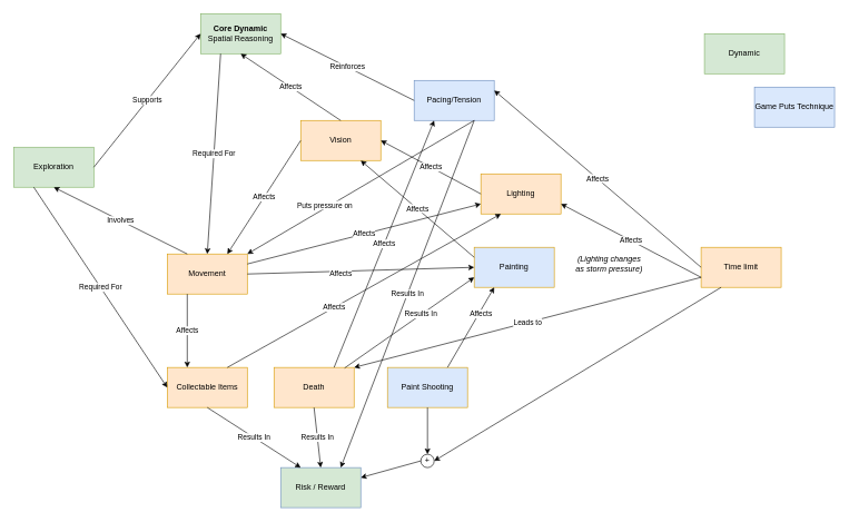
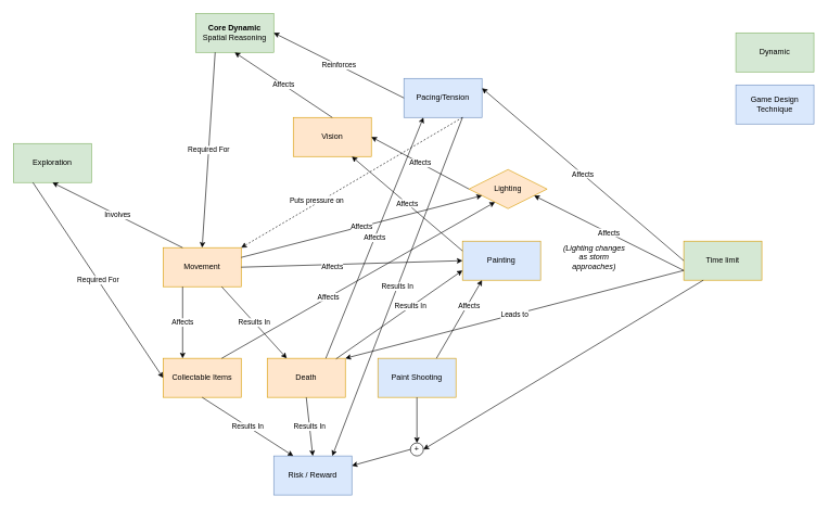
- <mxCell id="30" value="Dynamic" style="rounded=0;whiteSpace=wrap;html=1;fillColor=#d5e8d4;strokeColor=#82b366;" vertex="1" parent="1"><mxGeometry x="1055" y="50" width="120" height="60" as="geometry" /></mxCell>
+ <mxCell id="30" value="Dynamic" style="rounded=0;whiteSpace=wrap;html=1;fillColor=#d5e8d4;strokeColor=#82b366;" vertex="1" parent="1"><mxGeometry x="1130" y="50" width="120" height="60" as="geometry" /></mxCell>
- <mxCell id="20" value="Supports" style="endArrow=classic;html=1;rounded=0;entryX=0;entryY=0.5;entryDx=0;entryDy=0;exitX=1;exitY=0.5;exitDx=0;exitDy=0;" edge="1" parent="1" source="19" target="16"><mxGeometry width="50" height="50" relative="1" as="geometry"><mxPoint x="680" y="160" as="sourcePoint" /><mxPoint x="680" y="30" as="targetPoint" /></mxGeometry></mxCell>
- <mxCell id="31" value="Game Puts Technique" style="rounded=0;whiteSpace=wrap;html=1;fillColor=#dae8fc;strokeColor=#6c8ebf;" vertex="1" parent="1"><mxGeometry x="1130" y="130" width="120" height="60" as="geometry" /></mxCell>
+ <mxCell id="31" value="Game Design Technique" style="rounded=0;whiteSpace=wrap;html=1;fillColor=#dae8fc;strokeColor=#6c8ebf;" vertex="1" parent="1"><mxGeometry x="1130" y="130" width="120" height="60" as="geometry" /></mxCell>
- <mxCell id="29" value="Puts pressure on" style="endArrow=classic;html=1;rounded=0;entryX=1;entryY=0;entryDx=0;entryDy=0;exitX=0.75;exitY=1;exitDx=0;exitDy=0;" edge="1" parent="1" source="23" target="2"><mxGeometry x="0.303" y="-4" width="50" height="50" relative="1" as="geometry"><mxPoint x="730" y="200" as="sourcePoint" /><mxPoint x="630" y="140" as="targetPoint" /><mxPoint as="offset" /></mxGeometry></mxCell>
+ <mxCell id="29" value="Puts pressure on" style="endArrow=classic;html=1;rounded=0;entryX=1;entryY=0;entryDx=0;entryDy=0;exitX=0.75;exitY=1;exitDx=0;exitDy=0;dashed=1;" edge="1" parent="1" source="23" target="2"><mxGeometry x="0.303" y="-4" width="50" height="50" relative="1" as="geometry"><mxPoint x="730" y="200" as="sourcePoint" /><mxPoint x="630" y="140" as="targetPoint" /><mxPoint as="offset" /></mxGeometry></mxCell>
- <mxCell id="4" value="Lighting" style="rounded=0;whiteSpace=wrap;html=1;fillColor=#ffe6cc;strokeColor=#d79b00;" vertex="1" parent="1"><mxGeometry x="720" y="260" width="120" height="60" as="geometry" /></mxCell>
+ <mxCell id="4" value="Lighting" style="rhombus;whiteSpace=wrap;html=1;fillColor=#ffe6cc;strokeColor=#d79b00;" vertex="1" parent="1"><mxGeometry x="720" y="260" width="120" height="60" as="geometry" /></mxCell>
- <mxCell id="6" value="Affects" style="endArrow=classic;html=1;rounded=0;exitX=0;exitY=0.5;exitDx=0;exitDy=0;entryX=0.75;entryY=0;entryDx=0;entryDy=0;" edge="1" parent="1" source="3" target="2"><mxGeometry width="50" height="50" relative="1" as="geometry"><mxPoint x="350" y="250" as="sourcePoint" /><mxPoint x="400" y="200" as="targetPoint" /></mxGeometry></mxCell>
- <mxCell id="28" value="(Lighting changes as storm pressure)" style="text;html=1;strokeColor=none;fillColor=none;align=center;verticalAlign=middle;whiteSpace=wrap;rounded=0;fontStyle=2" vertex="1" parent="1"><mxGeometry x="859" y="380" width="107" height="30" as="geometry" /></mxCell>
+ <mxCell id="28" value="(Lighting changes as storm approaches)" style="text;html=1;strokeColor=none;fillColor=none;align=center;verticalAlign=middle;whiteSpace=wrap;rounded=0;fontStyle=2" vertex="1" parent="1"><mxGeometry x="859" y="380" width="107" height="30" as="geometry" /></mxCell>
- <mxCell id="25" value="Time limit" style="rounded=0;whiteSpace=wrap;html=1;fillColor=#ffe6cc;strokeColor=#d79b00;" vertex="1" parent="1"><mxGeometry x="1050" y="370" width="120" height="60" as="geometry" /></mxCell>
+ <mxCell id="25" value="Time limit" style="rounded=0;whiteSpace=wrap;html=1;fillColor=#d5e8d4;strokeColor=#d79b00;" vertex="1" parent="1"><mxGeometry x="1050" y="370" width="120" height="60" as="geometry" /></mxCell>
+ <mxCell id="34" value="Results In" style="endArrow=classic;html=1;rounded=0;exitX=0.75;exitY=1;exitDx=0;exitDy=0;entryX=0.25;entryY=0;entryDx=0;entryDy=0;" edge="1" parent="1" source="2" target="33"><mxGeometry width="50" height="50" relative="1" as="geometry"><mxPoint x="350" y="560" as="sourcePoint" /><mxPoint x="760" y="330" as="targetPoint" /></mxGeometry></mxCell>
- <mxCell id="32" value="Risk / Reward" style="rounded=0;whiteSpace=wrap;html=1;fillColor=#d5e8d4;strokeColor=#6c8ebf;" vertex="1" parent="1"><mxGeometry x="420" y="700" width="120" height="60" as="geometry" /></mxCell>
+ <mxCell id="32" value="Risk / Reward" style="rounded=0;whiteSpace=wrap;html=1;fillColor=#dae8fc;strokeColor=#6c8ebf;" vertex="1" parent="1"><mxGeometry x="420" y="700" width="120" height="60" as="geometry" /></mxCell>
